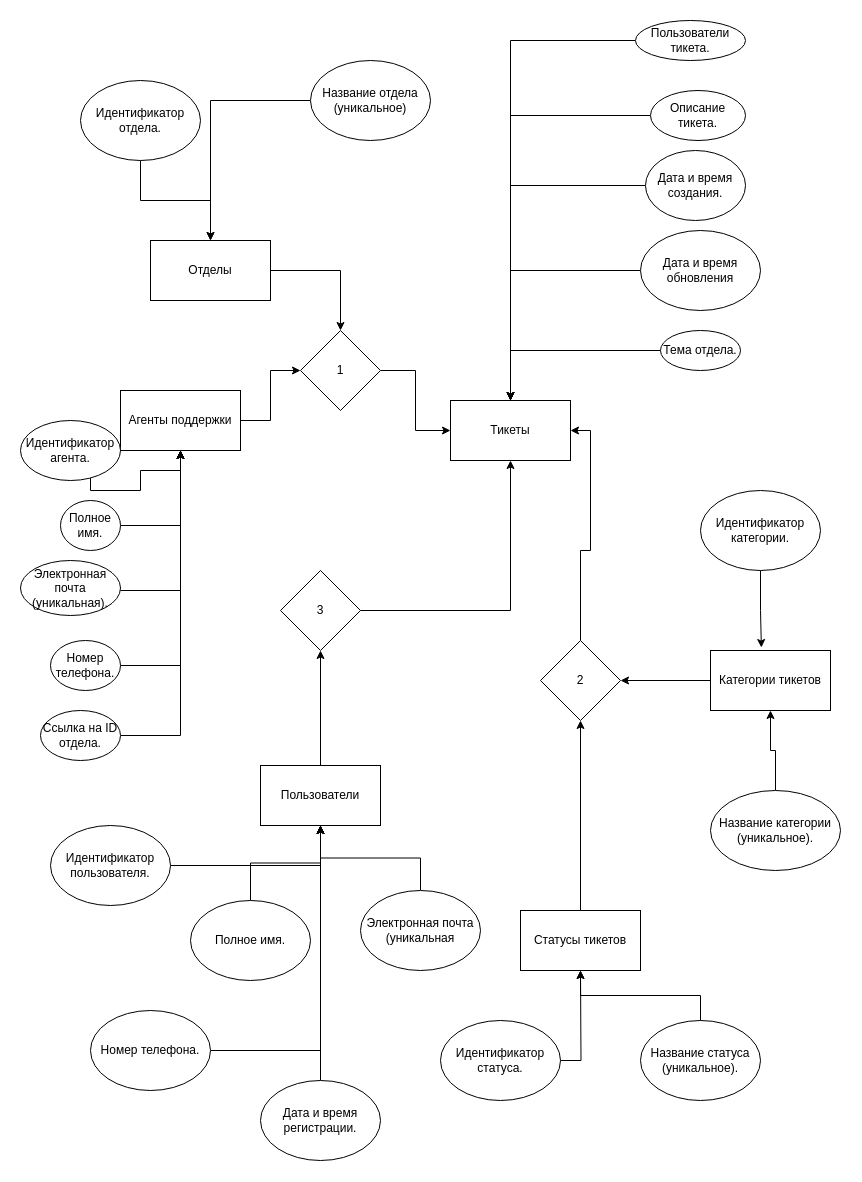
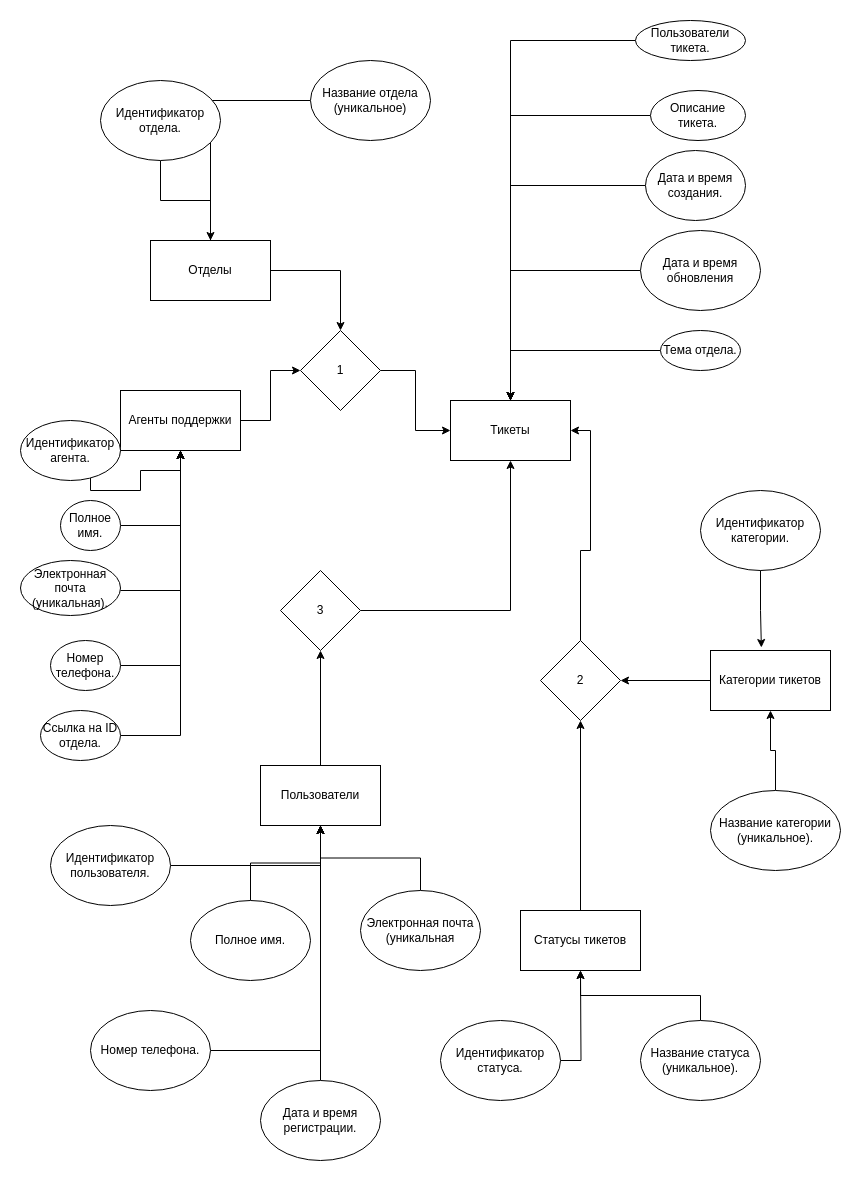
- <mxCell id="32" value="Идентификатор отдела." style="ellipse;whiteSpace=wrap;html=1;" vertex="1" parent="1"><mxGeometry x="80" y="80" width="120" height="80" as="geometry" /></mxCell>
+ <mxCell id="32" value="Идентификатор отдела." style="ellipse;whiteSpace=wrap;html=1;" vertex="1" parent="1"><mxGeometry x="100" y="80" width="120" height="80" as="geometry" /></mxCell>
- <mxCell id="29" style="edgeStyle=orthogonalEdgeStyle;rounded=0;orthogonalLoop=1;jettySize=auto;html=1;entryX=0.5;entryY=0;entryDx=0;entryDy=0;" edge="1" parent="1" source="30" target="3"><mxGeometry relative="1" as="geometry" /></mxCell>
+ <mxCell id="29" style="edgeStyle=orthogonalEdgeStyle;rounded=0;orthogonalLoop=1;jettySize=auto;html=1;entryX=0.5;entryY=0;entryDx=0;entryDy=0;endArrow=none;" edge="1" parent="1" source="30" target="3"><mxGeometry relative="1" as="geometry" /></mxCell>
